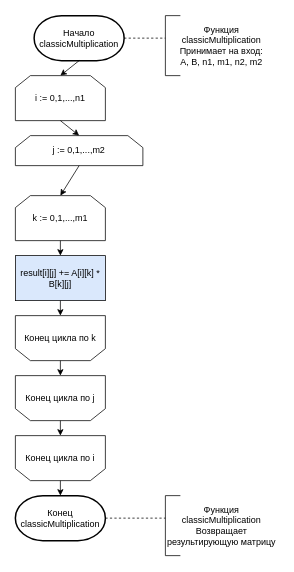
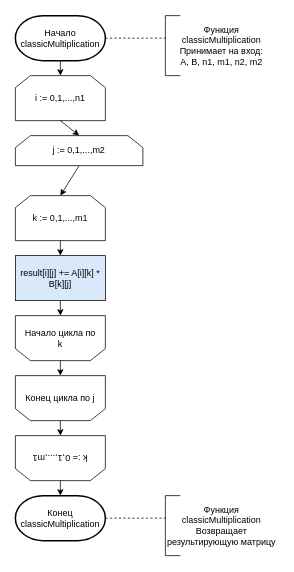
- <mxCell id="2" value="Начало classicMultiplication" style="strokeWidth=2;html=1;shape=mxgraph.flowchart.terminator;whiteSpace=wrap;" vertex="1" parent="1"><mxGeometry x="45" y="20" width="120" height="60" as="geometry" /></mxCell>
+ <mxCell id="2" value="Начало classicMultiplication" style="strokeWidth=2;html=1;shape=mxgraph.flowchart.terminator;whiteSpace=wrap;" vertex="1" parent="1"><mxGeometry x="20" y="20" width="120" height="60" as="geometry" /></mxCell>
- <mxCell id="16" value="Конец цикла по k" style="text;html=1;strokeColor=none;align=center;verticalAlign=middle;whiteSpace=wrap;rounded=0;fillColor=#ffffff;" vertex="1" parent="1"><mxGeometry x="30" y="430" width="100" height="40" as="geometry" /></mxCell>
+ <mxCell id="16" value="Начало цикла по k" style="text;html=1;strokeColor=none;align=center;verticalAlign=middle;whiteSpace=wrap;rounded=0;fillColor=#ffffff;" vertex="1" parent="1"><mxGeometry x="30" y="430" width="100" height="40" as="geometry" /></mxCell>
- <mxCell id="14" value="Конец цикла по i" style="text;html=1;strokeColor=none;align=center;verticalAlign=middle;whiteSpace=wrap;rounded=0;fillColor=#ffffff;" vertex="1" parent="1"><mxGeometry x="30" y="590" width="100" height="40" as="geometry" /></mxCell>
